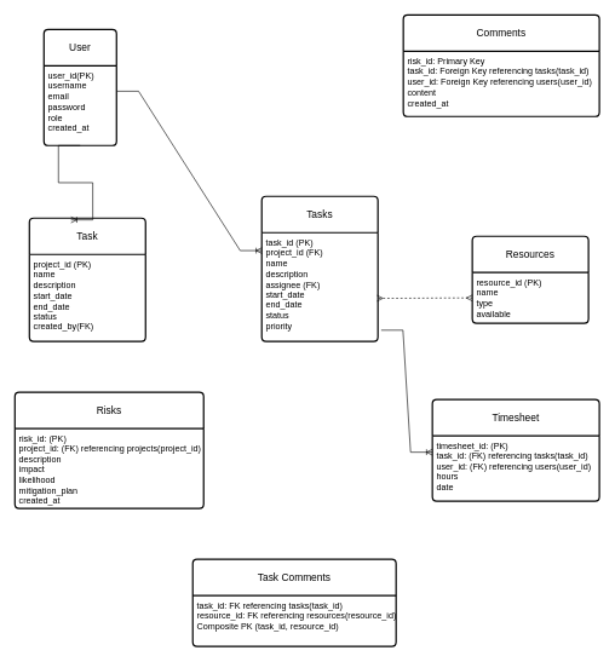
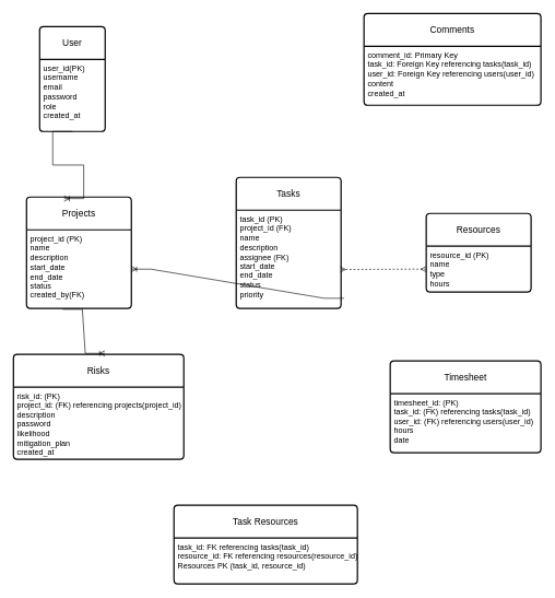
- <mxCell id="17" value="&lt;div&gt;risk_id: Primary Key&lt;/div&gt;&lt;div&gt;task_id: Foreign Key referencing tasks(task_id)&lt;/div&gt;&lt;div&gt;user_id: Foreign Key referencing users(user_id)&lt;/div&gt;&lt;div&gt;content&lt;/div&gt;&lt;div&gt;created_at&lt;/div&gt;" style="align=left;strokeColor=none;fillColor=none;spacingLeft=4;fontSize=12;verticalAlign=top;resizable=0;rotatable=0;part=1;html=1;" vertex="1" parent="16"><mxGeometry y="50" width="270" height="90" as="geometry" /></mxCell>
+ <mxCell id="17" value="&lt;div&gt;comment_id: Primary Key&lt;/div&gt;&lt;div&gt;task_id: Foreign Key referencing tasks(task_id)&lt;/div&gt;&lt;div&gt;user_id: Foreign Key referencing users(user_id)&lt;/div&gt;&lt;div&gt;content&lt;/div&gt;&lt;div&gt;created_at&lt;/div&gt;" style="align=left;strokeColor=none;fillColor=none;spacingLeft=4;fontSize=12;verticalAlign=top;resizable=0;rotatable=0;part=1;html=1;" vertex="1" parent="16"><mxGeometry y="50" width="270" height="90" as="geometry" /></mxCell>
- <mxCell id="18" value="" style="edgeStyle=entityRelationEdgeStyle;fontSize=12;html=1;endArrow=ERoneToMany;rounded=0;entryX=0.002;entryY=0.165;entryDx=0;entryDy=0;exitX=1.004;exitY=0.32;exitDx=0;exitDy=0;exitPerimeter=0;entryPerimeter=0;" edge="1" parent="1" source="3" target="7"><mxGeometry width="100" height="100" relative="1" as="geometry"><mxPoint x="160" y="370" as="sourcePoint" /><mxPoint x="260" y="270" as="targetPoint" /></mxGeometry></mxCell>
- <mxCell id="4" value="Task" style="swimlane;childLayout=stackLayout;horizontal=1;startSize=50;horizontalStack=0;rounded=1;fontSize=14;fontStyle=0;strokeWidth=2;resizeParent=0;resizeLast=1;shadow=0;dashed=0;align=center;arcSize=4;whiteSpace=wrap;html=1;" vertex="1" parent="1"><mxGeometry x="40" y="300" width="160" height="170" as="geometry" /></mxCell>
+ <mxCell id="4" value="Projects" style="swimlane;childLayout=stackLayout;horizontal=1;startSize=50;horizontalStack=0;rounded=1;fontSize=14;fontStyle=0;strokeWidth=2;resizeParent=0;resizeLast=1;shadow=0;dashed=0;align=center;arcSize=4;whiteSpace=wrap;html=1;" vertex="1" parent="1"><mxGeometry x="40" y="300" width="160" height="170" as="geometry" /></mxCell>
- <mxCell id="9" value="resource_id (PK)&lt;div&gt;name&lt;/div&gt;&lt;div&gt;type&lt;/div&gt;&lt;div&gt;available&lt;/div&gt;" style="align=left;strokeColor=none;fillColor=none;spacingLeft=4;fontSize=12;verticalAlign=top;resizable=0;rotatable=0;part=1;html=1;" vertex="1" parent="8"><mxGeometry y="50" width="160" height="70" as="geometry" /></mxCell>
+ <mxCell id="9" value="resource_id (PK)&lt;div&gt;name&lt;/div&gt;&lt;div&gt;type&lt;/div&gt;&lt;div&gt;hours&lt;/div&gt;" style="align=left;strokeColor=none;fillColor=none;spacingLeft=4;fontSize=12;verticalAlign=top;resizable=0;rotatable=0;part=1;html=1;" vertex="1" parent="8"><mxGeometry y="50" width="160" height="70" as="geometry" /></mxCell>
+ <mxCell id="22" value="" style="edgeStyle=entityRelationEdgeStyle;fontSize=12;html=1;endArrow=ERoneToMany;rounded=0;exitX=0.345;exitY=1.01;exitDx=0;exitDy=0;exitPerimeter=0;entryX=0.537;entryY=-0.01;entryDx=0;entryDy=0;entryPerimeter=0;" edge="1" parent="1" source="5" target="12"><mxGeometry width="100" height="100" relative="1" as="geometry"><mxPoint x="340" y="580" as="sourcePoint" /><mxPoint x="440" y="480" as="targetPoint" /></mxGeometry></mxCell>
- <mxCell id="21" value="" style="edgeStyle=entityRelationEdgeStyle;fontSize=12;html=1;endArrow=ERoneToMany;rounded=0;entryX=0;entryY=0.25;entryDx=0;entryDy=0;exitX=1.028;exitY=0.896;exitDx=0;exitDy=0;exitPerimeter=0;" edge="1" parent="1" source="7" target="15"><mxGeometry width="100" height="100" relative="1" as="geometry"><mxPoint x="340" y="690" as="sourcePoint" /><mxPoint x="440" y="590" as="targetPoint" /></mxGeometry></mxCell>
+ <mxCell id="21" value="" style="edgeStyle=entityRelationEdgeStyle;fontSize=12;html=1;endArrow=ERoneToMany;rounded=0;exitX=1.028;exitY=0.896;exitDx=0;exitDy=0;exitPerimeter=0;" edge="1" parent="1" source="7" target="5"><mxGeometry width="100" height="100" relative="1" as="geometry"><mxPoint x="340" y="690" as="sourcePoint" /><mxPoint x="440" y="590" as="targetPoint" /></mxGeometry></mxCell>
- <mxCell id="13" value="&lt;div&gt;risk_id: (PK)&lt;/div&gt;&lt;div&gt;project_id: (FK) referencing projects(project_id)&lt;/div&gt;&lt;div&gt;description&lt;/div&gt;&lt;div&gt;impact&lt;/div&gt;&lt;div&gt;likelihood&lt;/div&gt;&lt;div&gt;mitigation_plan&lt;/div&gt;&lt;div&gt;created_at&lt;/div&gt;" style="align=left;strokeColor=none;fillColor=none;spacingLeft=4;fontSize=12;verticalAlign=top;resizable=0;rotatable=0;part=1;html=1;" vertex="1" parent="12"><mxGeometry y="50" width="260" height="110" as="geometry" /></mxCell>
+ <mxCell id="13" value="&lt;div&gt;risk_id: (PK)&lt;/div&gt;&lt;div&gt;project_id: (FK) referencing projects(project_id)&lt;/div&gt;&lt;div&gt;description&lt;/div&gt;&lt;div&gt;password&lt;/div&gt;&lt;div&gt;likelihood&lt;/div&gt;&lt;div&gt;mitigation_plan&lt;/div&gt;&lt;div&gt;created_at&lt;/div&gt;" style="align=left;strokeColor=none;fillColor=none;spacingLeft=4;fontSize=12;verticalAlign=top;resizable=0;rotatable=0;part=1;html=1;" vertex="1" parent="12"><mxGeometry y="50" width="260" height="110" as="geometry" /></mxCell>
- <mxCell id="10" value="Task Comments" style="swimlane;childLayout=stackLayout;horizontal=1;startSize=50;horizontalStack=0;rounded=1;fontSize=14;fontStyle=0;strokeWidth=2;resizeParent=0;resizeLast=1;shadow=0;dashed=0;align=center;arcSize=4;whiteSpace=wrap;html=1;" vertex="1" parent="1"><mxGeometry x="265" y="770" width="280" height="120" as="geometry" /></mxCell>
+ <mxCell id="10" value="Task Resources" style="swimlane;childLayout=stackLayout;horizontal=1;startSize=50;horizontalStack=0;rounded=1;fontSize=14;fontStyle=0;strokeWidth=2;resizeParent=0;resizeLast=1;shadow=0;dashed=0;align=center;arcSize=4;whiteSpace=wrap;html=1;" vertex="1" parent="1"><mxGeometry x="265" y="770" width="280" height="120" as="geometry" /></mxCell>
- <mxCell id="11" value="&lt;div&gt;task_id: FK referencing tasks(task_id)&lt;/div&gt;&lt;div&gt;resource_id: FK referencing resources(resource_id)&lt;/div&gt;&lt;div&gt;Composite PK (task_id, resource_id)&lt;/div&gt;" style="align=left;strokeColor=none;fillColor=none;spacingLeft=4;fontSize=12;verticalAlign=top;resizable=0;rotatable=0;part=1;html=1;" vertex="1" parent="10"><mxGeometry y="50" width="280" height="70" as="geometry" /></mxCell>
+ <mxCell id="11" value="&lt;div&gt;task_id: FK referencing tasks(task_id)&lt;/div&gt;&lt;div&gt;resource_id: FK referencing resources(resource_id)&lt;/div&gt;&lt;div&gt;Resources PK (task_id, resource_id)&lt;/div&gt;" style="align=left;strokeColor=none;fillColor=none;spacingLeft=4;fontSize=12;verticalAlign=top;resizable=0;rotatable=0;part=1;html=1;" vertex="1" parent="10"><mxGeometry y="50" width="280" height="70" as="geometry" /></mxCell>
